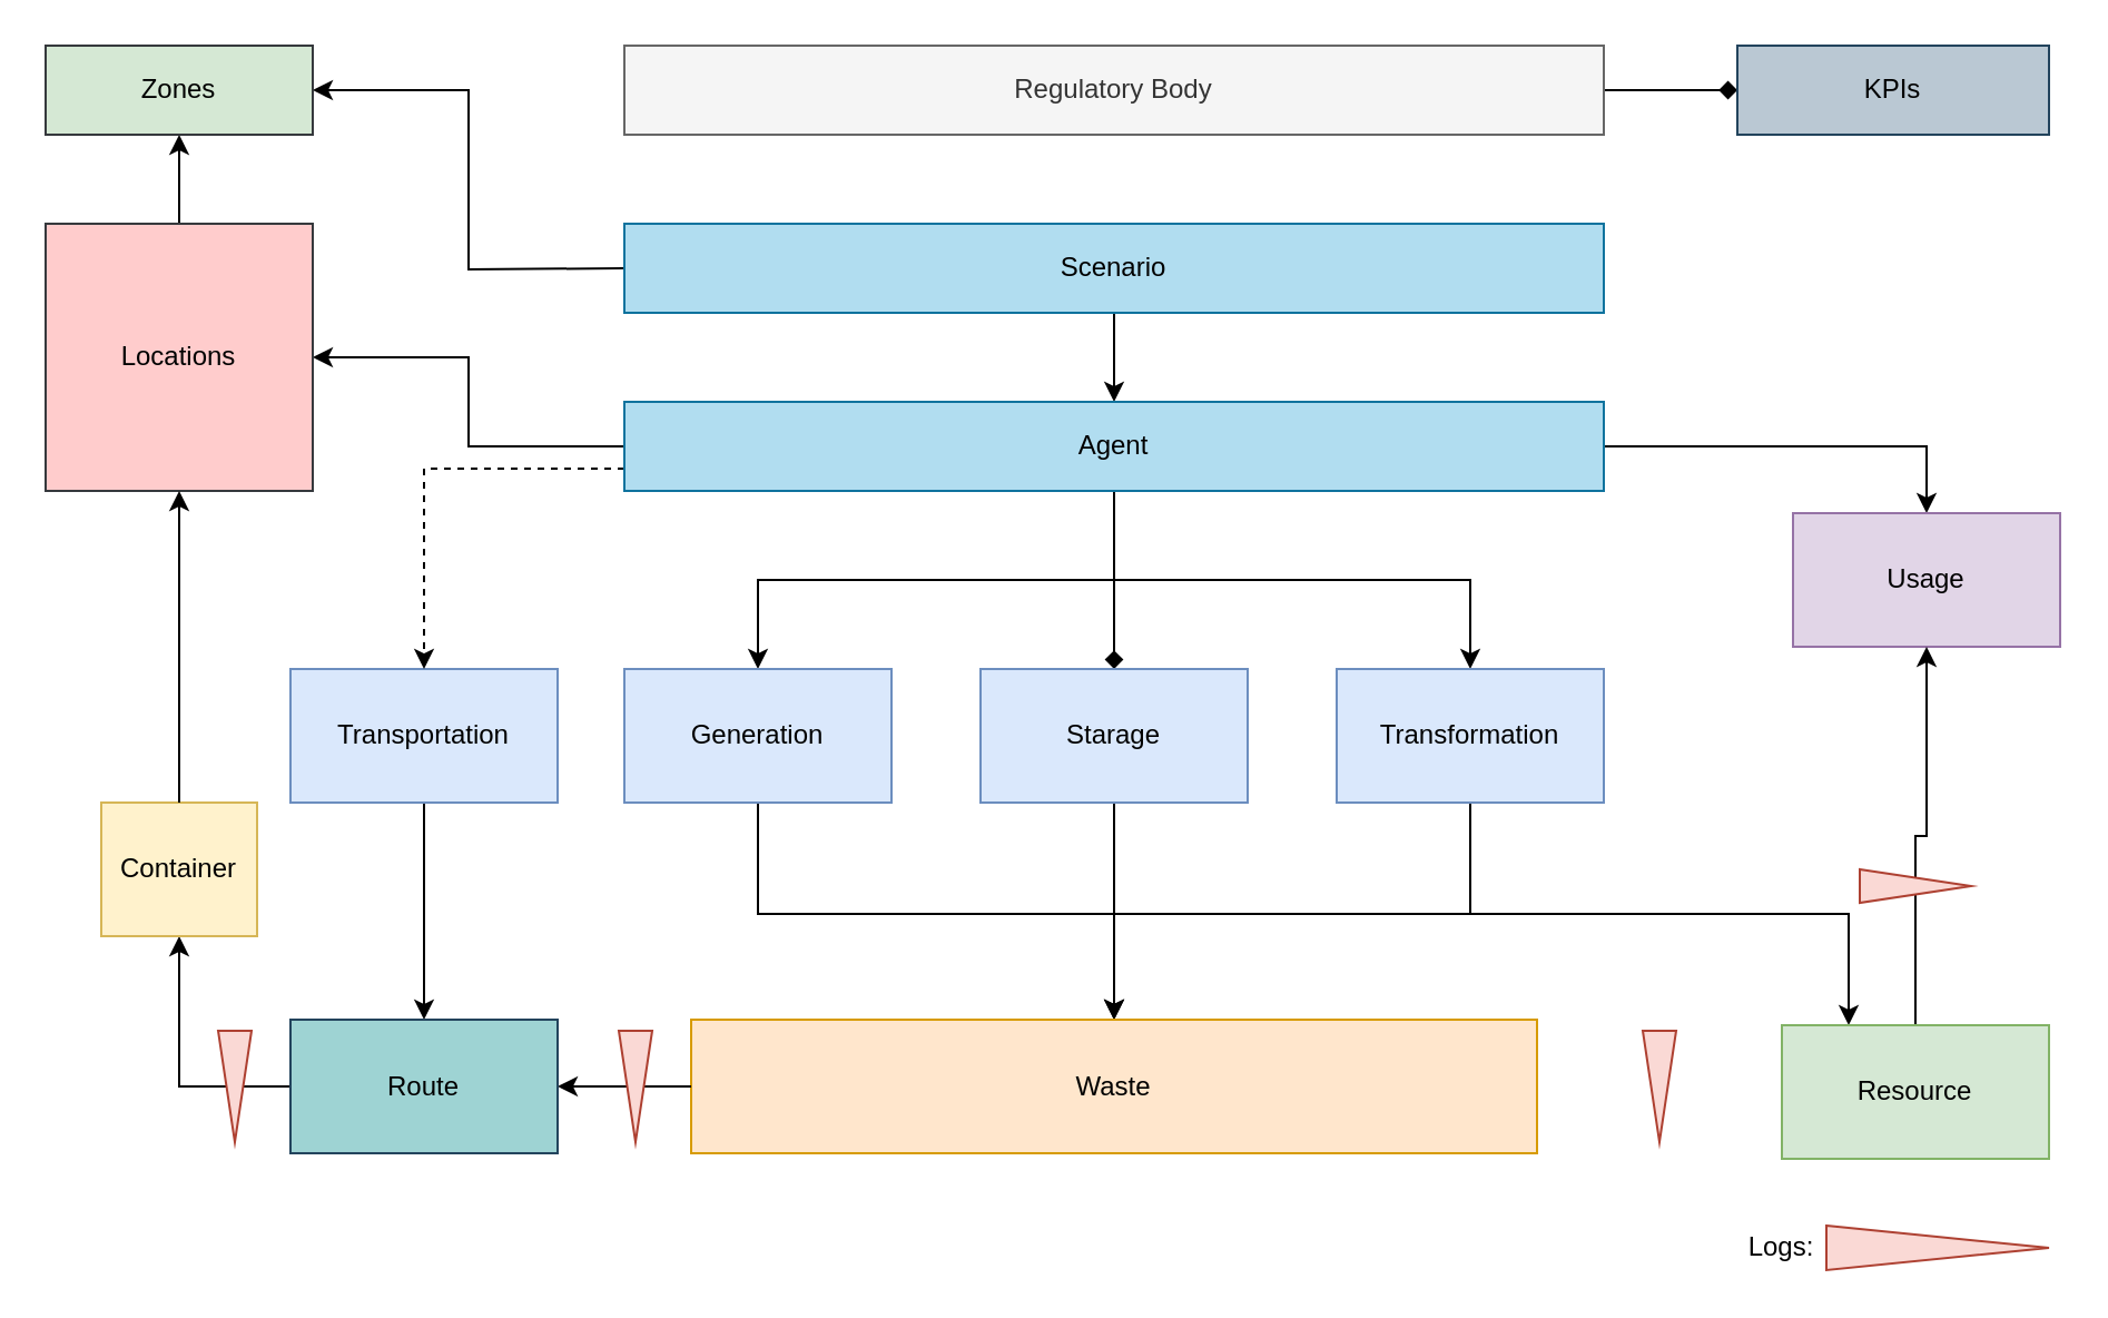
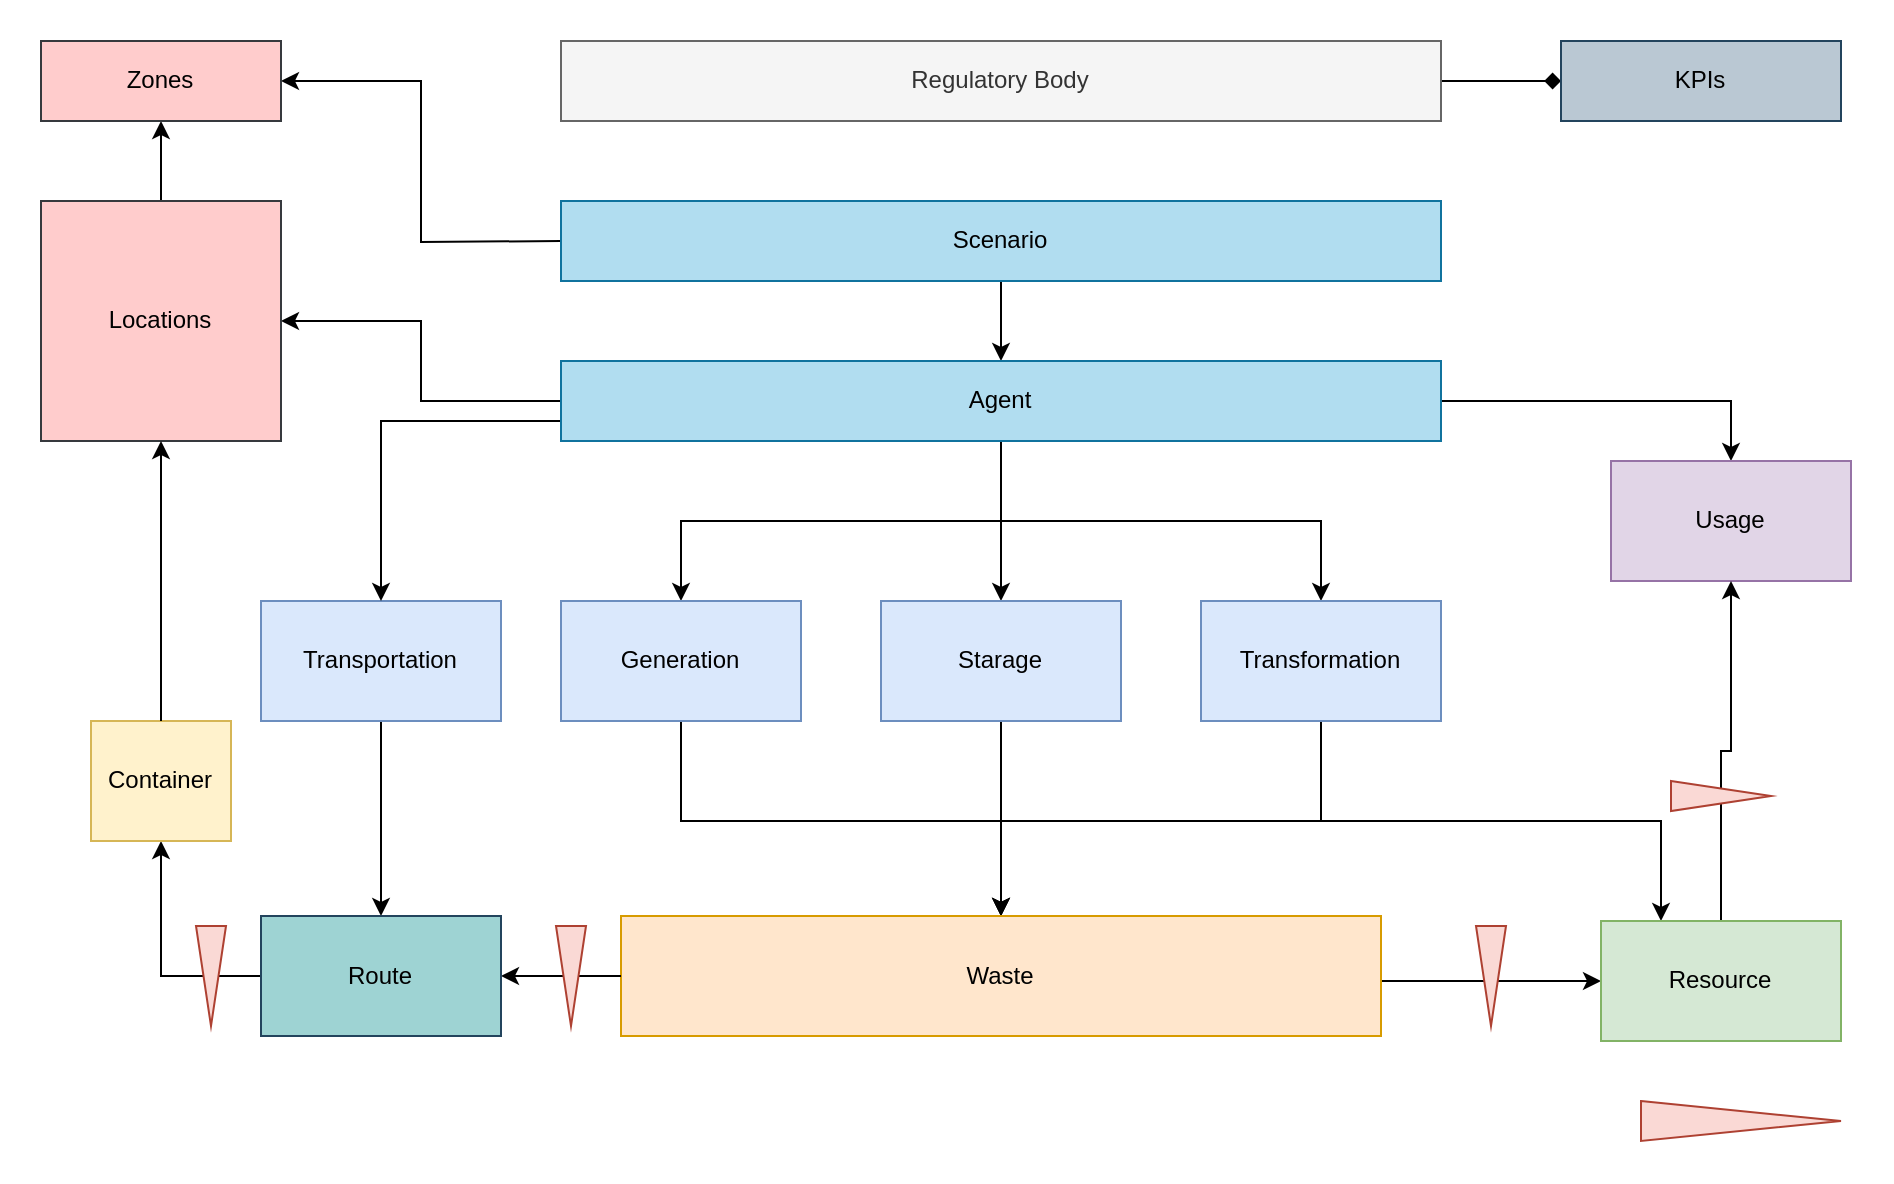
- <mxCell id="41" value="Zones" style="rounded=0;whiteSpace=wrap;html=1;fillColor=#d5e8d4;strokeColor=#36393d;" parent="1" vertex="1"><mxGeometry x="20" y="20" width="120" height="40" as="geometry" /></mxCell>
+ <mxCell id="41" value="Zones" style="rounded=0;whiteSpace=wrap;html=1;fillColor=#ffcccc;strokeColor=#36393d;" parent="1" vertex="1"><mxGeometry x="20" y="20" width="120" height="40" as="geometry" /></mxCell>
- <mxCell id="28" style="edgeStyle=orthogonalEdgeStyle;rounded=0;orthogonalLoop=1;jettySize=auto;html=1;exitX=0;exitY=0.75;exitDx=0;exitDy=0;entryX=0.5;entryY=0;entryDx=0;entryDy=0;dashed=1;" parent="1" source="30" target="6" edge="1"><mxGeometry relative="1" as="geometry" /></mxCell>
+ <mxCell id="28" style="edgeStyle=orthogonalEdgeStyle;rounded=0;orthogonalLoop=1;jettySize=auto;html=1;exitX=0;exitY=0.75;exitDx=0;exitDy=0;entryX=0.5;entryY=0;entryDx=0;entryDy=0;" parent="1" source="30" target="6" edge="1"><mxGeometry relative="1" as="geometry" /></mxCell>
- <mxCell id="8" style="edgeStyle=orthogonalEdgeStyle;rounded=0;orthogonalLoop=1;jettySize=auto;html=1;exitX=0.5;exitY=1;exitDx=0;exitDy=0;endArrow=diamond;" parent="1" source="30" target="17" edge="1"><mxGeometry relative="1" as="geometry" /></mxCell>
+ <mxCell id="8" style="edgeStyle=orthogonalEdgeStyle;rounded=0;orthogonalLoop=1;jettySize=auto;html=1;exitX=0.5;exitY=1;exitDx=0;exitDy=0;" parent="1" source="30" target="17" edge="1"><mxGeometry relative="1" as="geometry" /></mxCell>
+ <mxCell id="21" style="edgeStyle=orthogonalEdgeStyle;rounded=0;orthogonalLoop=1;jettySize=auto;html=1;entryX=0;entryY=0.5;entryDx=0;entryDy=0;" parent="1" source="23" target="25" edge="1"><mxGeometry relative="1" as="geometry"><Array as="points"><mxPoint x="790" y="490" /><mxPoint x="790" y="490" /></Array></mxGeometry></mxCell>
- <mxCell id="32" value="Logs:" style="text;html=1;strokeColor=none;fillColor=none;align=center;verticalAlign=middle;whiteSpace=wrap;rounded=0;" parent="1" vertex="1"><mxGeometry x="780" y="550" width="40" height="20" as="geometry" /></mxCell>
